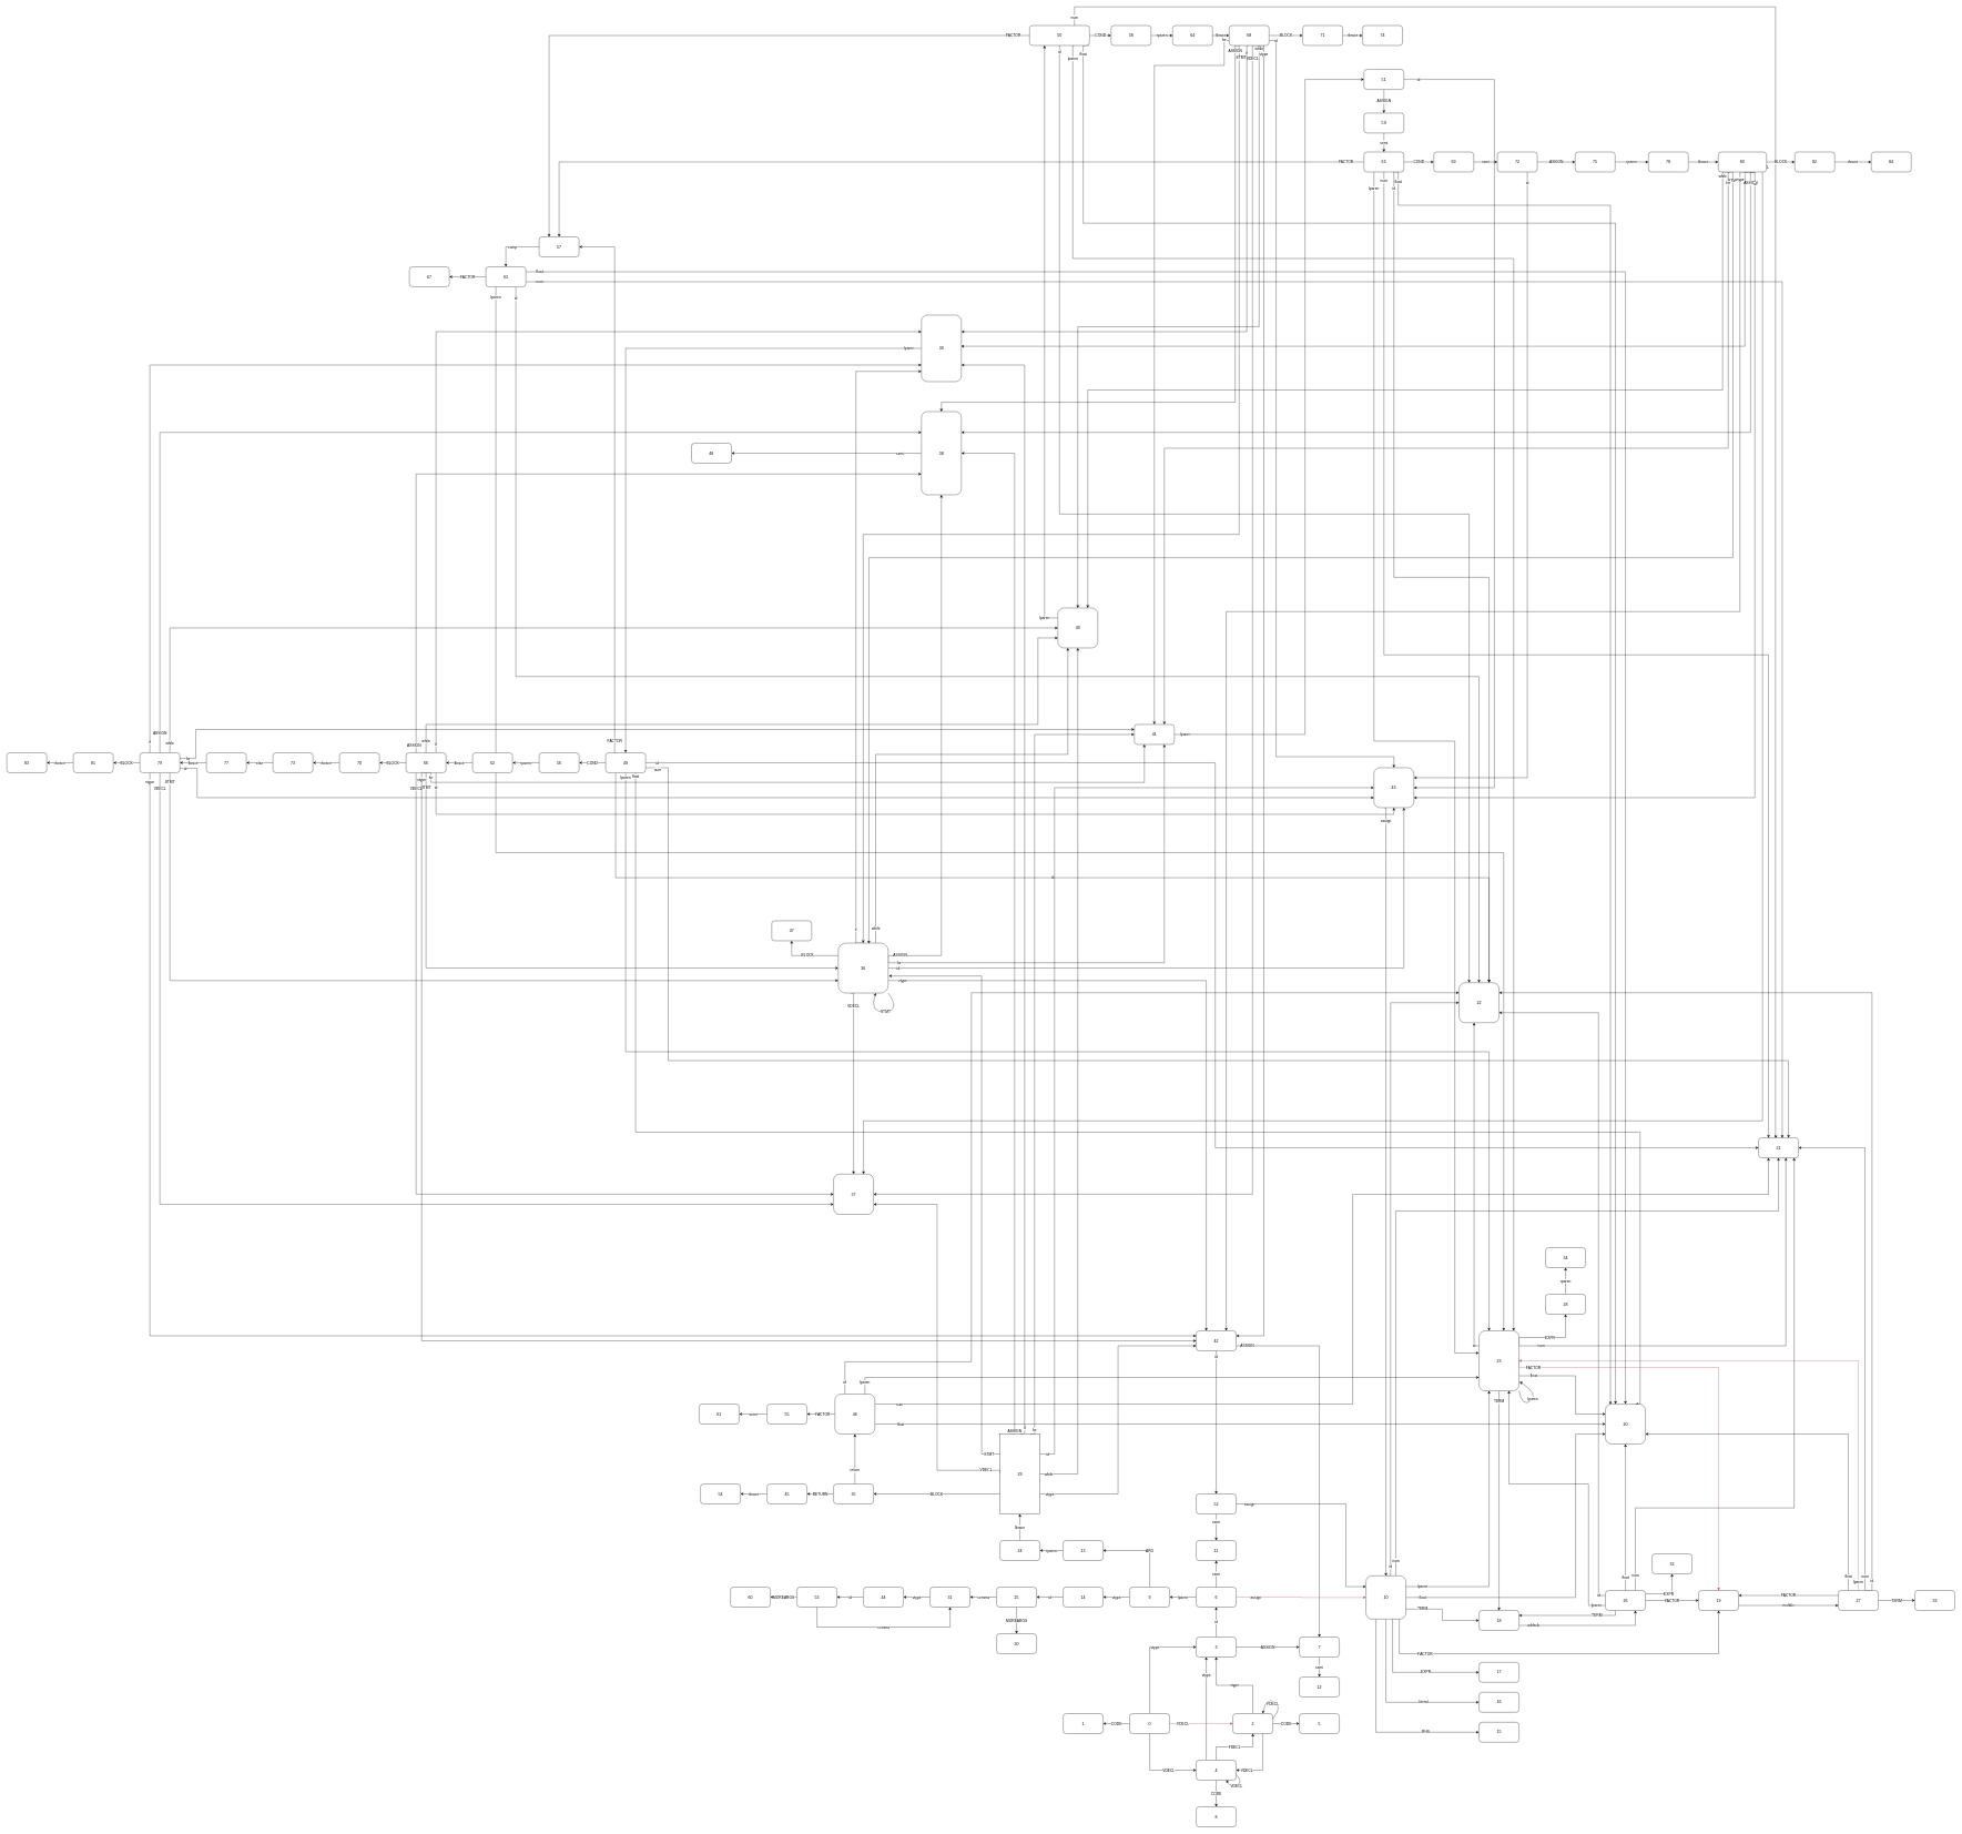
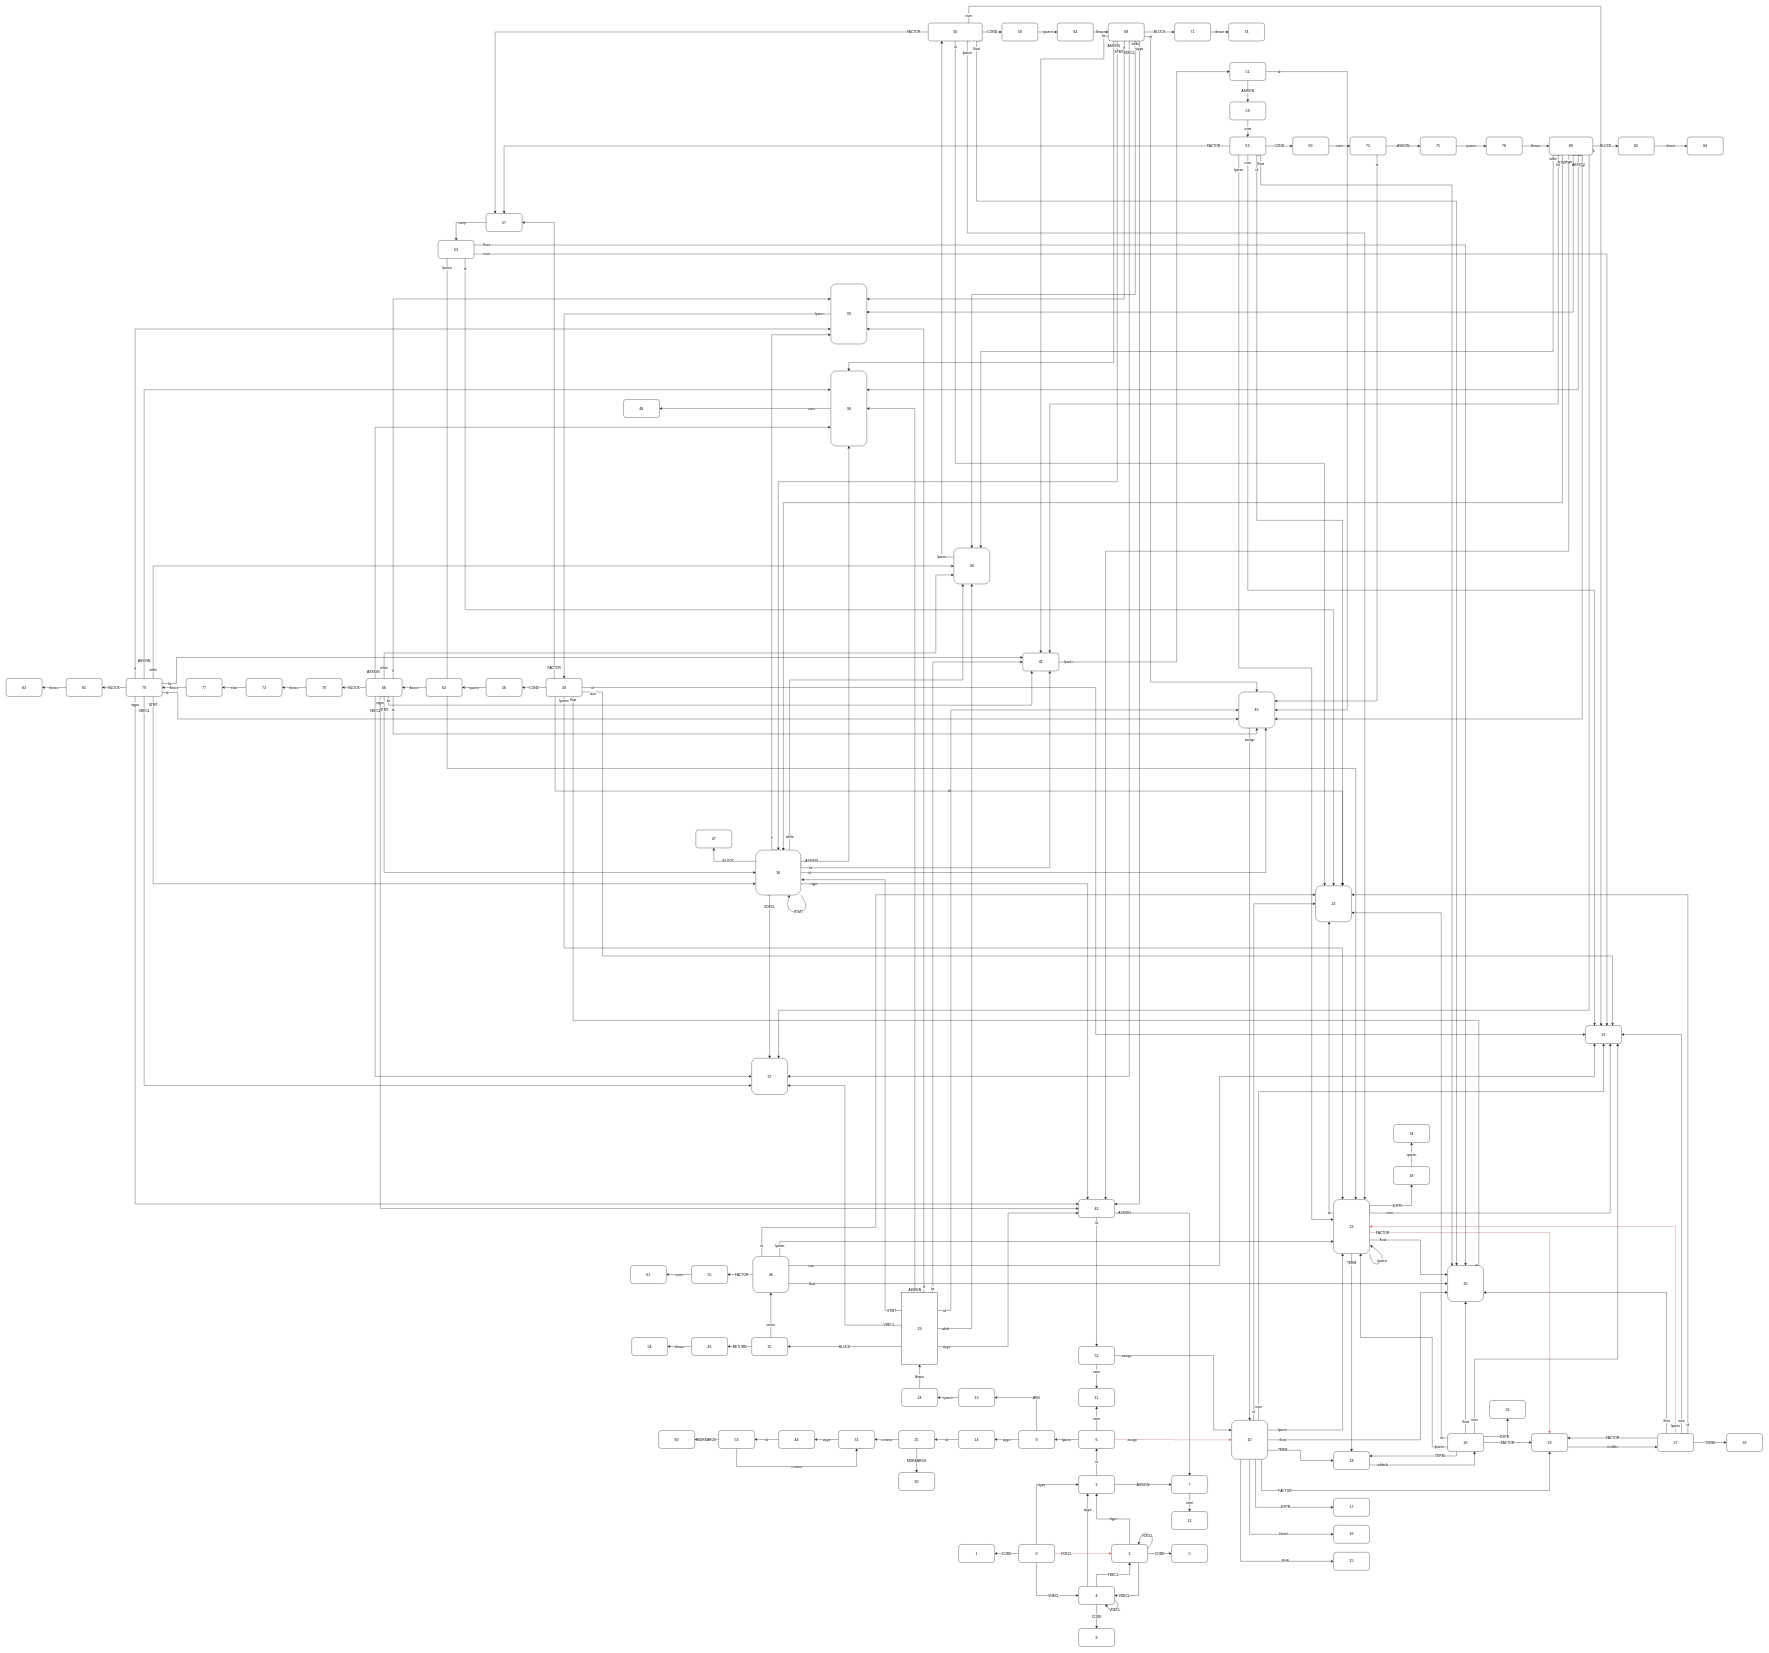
- <mxCell id="199" value="67" style="rounded=1;whiteSpace=wrap;html=1;" parent="1" vertex="1"><mxGeometry x="1230" y="801" width="120" height="60" as="geometry" /></mxCell>
- <mxCell id="195" value="FACTOR" style="edgeStyle=orthogonalEdgeStyle;rounded=0;orthogonalLoop=1;jettySize=auto;html=1;" parent="1" source="198" target="199" edge="1"><mxGeometry relative="1" as="geometry" /></mxCell>
